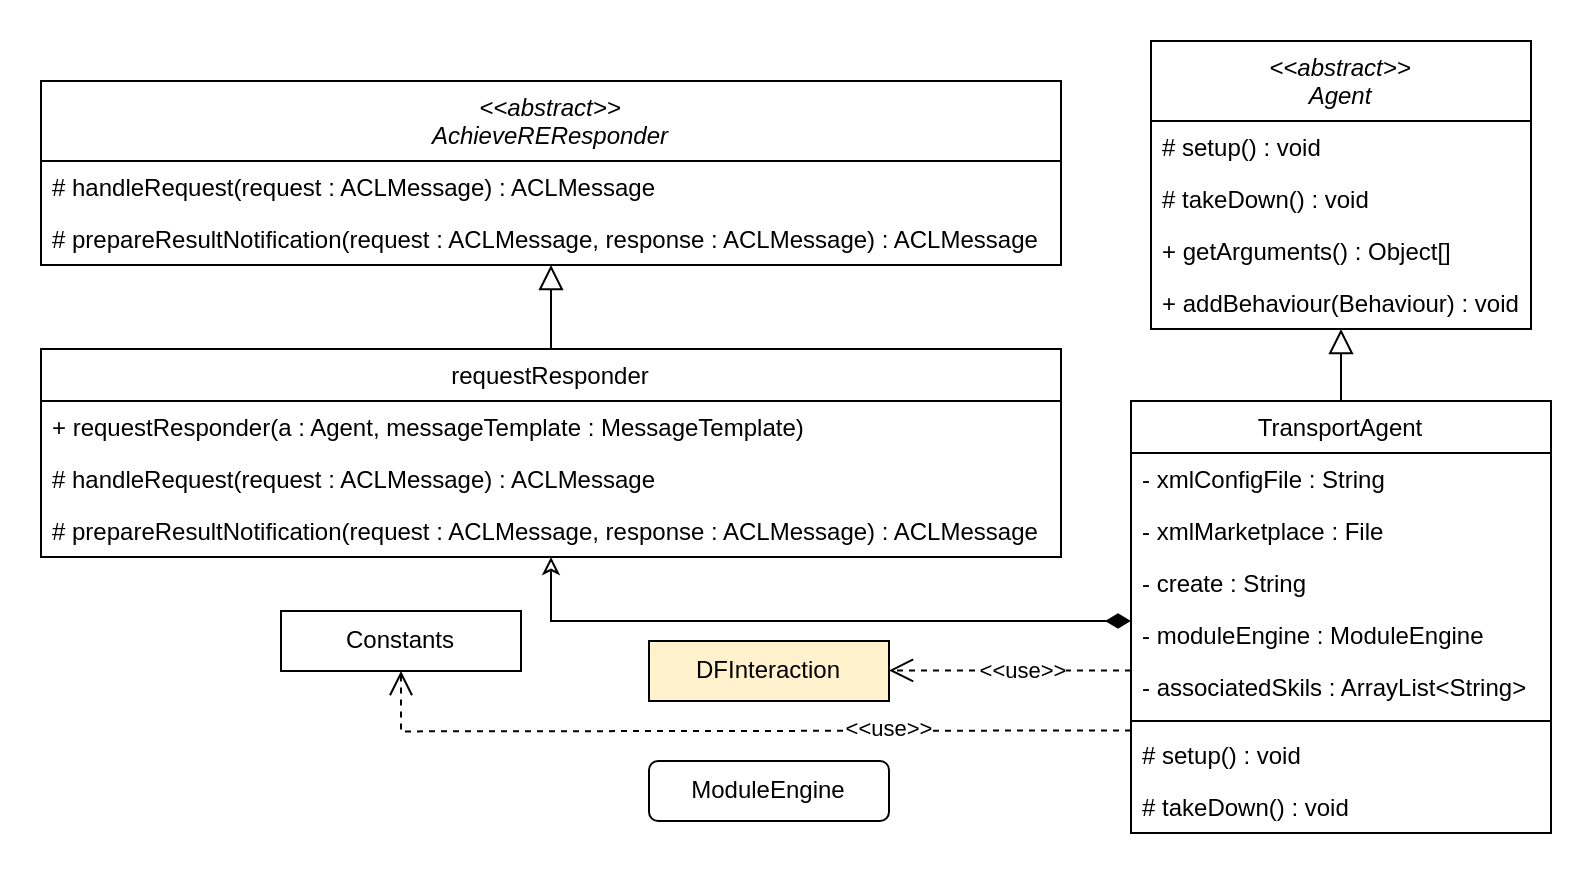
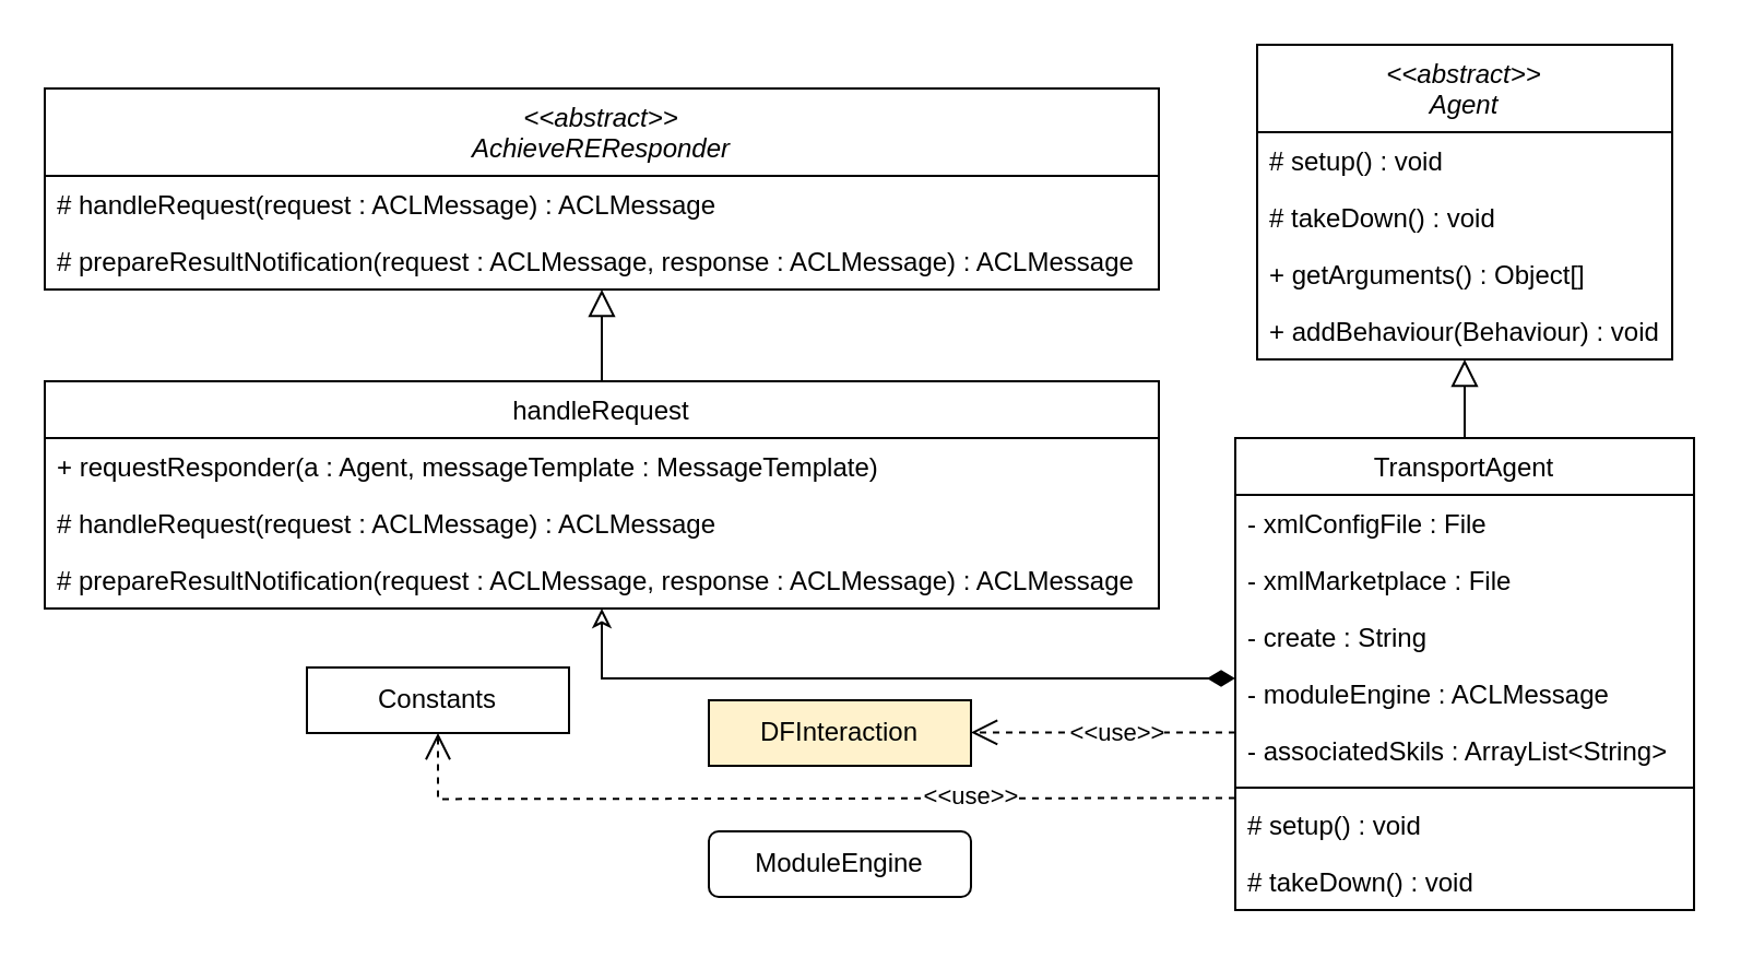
- <mxCell id="20" value="requestResponder" style="swimlane;fontStyle=0;align=center;verticalAlign=top;childLayout=stackLayout;horizontal=1;startSize=26;horizontalStack=0;resizeParent=1;resizeLast=0;collapsible=1;marginBottom=0;rounded=0;shadow=0;strokeWidth=1;" parent="1" vertex="1"><mxGeometry x="20" y="174" width="510" height="104" as="geometry"><mxRectangle x="340" y="380" width="170" height="26" as="alternateBounds" /></mxGeometry></mxCell>
+ <mxCell id="20" value="handleRequest" style="swimlane;fontStyle=0;align=center;verticalAlign=top;childLayout=stackLayout;horizontal=1;startSize=26;horizontalStack=0;resizeParent=1;resizeLast=0;collapsible=1;marginBottom=0;rounded=0;shadow=0;strokeWidth=1;" parent="1" vertex="1"><mxGeometry x="20" y="174" width="510" height="104" as="geometry"><mxRectangle x="340" y="380" width="170" height="26" as="alternateBounds" /></mxGeometry></mxCell>
- <mxCell id="8" value="- xmlConfigFile : String" style="text;align=left;verticalAlign=top;spacingLeft=4;spacingRight=4;overflow=hidden;rotatable=0;points=[[0,0.5],[1,0.5]];portConstraint=eastwest;" parent="7" vertex="1"><mxGeometry y="26" width="210" height="26" as="geometry" /></mxCell>
+ <mxCell id="8" value="- xmlConfigFile : File" style="text;align=left;verticalAlign=top;spacingLeft=4;spacingRight=4;overflow=hidden;rotatable=0;points=[[0,0.5],[1,0.5]];portConstraint=eastwest;" parent="7" vertex="1"><mxGeometry y="26" width="210" height="26" as="geometry" /></mxCell>
- <mxCell id="11" value="- moduleEngine : ModuleEngine" style="text;align=left;verticalAlign=top;spacingLeft=4;spacingRight=4;overflow=hidden;rotatable=0;points=[[0,0.5],[1,0.5]];portConstraint=eastwest;rounded=0;shadow=0;html=0;" parent="7" vertex="1"><mxGeometry y="104" width="210" height="26" as="geometry" /></mxCell>
+ <mxCell id="11" value="- moduleEngine : ACLMessage" style="text;align=left;verticalAlign=top;spacingLeft=4;spacingRight=4;overflow=hidden;rotatable=0;points=[[0,0.5],[1,0.5]];portConstraint=eastwest;rounded=0;shadow=0;html=0;" parent="7" vertex="1"><mxGeometry y="104" width="210" height="26" as="geometry" /></mxCell>
